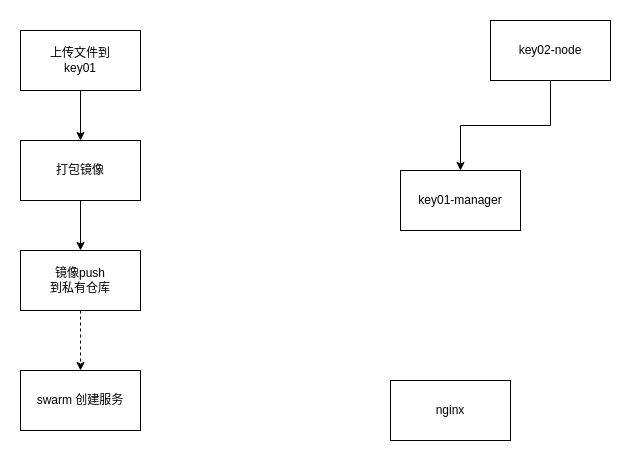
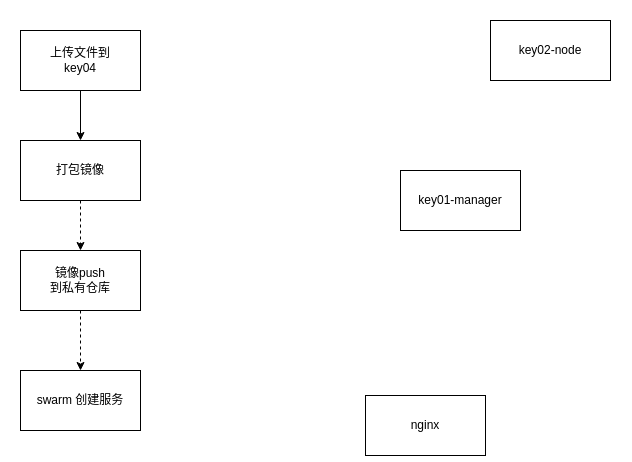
- <mxCell id="3" value="上传文件到&lt;br&gt;key01" style="rounded=0;whiteSpace=wrap;html=1;" vertex="1" parent="1"><mxGeometry x="20" y="30" width="120" height="60" as="geometry" /></mxCell>
+ <mxCell id="3" value="上传文件到&lt;br&gt;key04" style="rounded=0;whiteSpace=wrap;html=1;" vertex="1" parent="1"><mxGeometry x="20" y="30" width="120" height="60" as="geometry" /></mxCell>
- <mxCell id="9" style="edgeStyle=orthogonalEdgeStyle;rounded=0;orthogonalLoop=1;jettySize=auto;html=1;" edge="1" parent="1" source="10" target="11"><mxGeometry relative="1" as="geometry" /></mxCell>
- <mxCell id="4" value="" style="edgeStyle=orthogonalEdgeStyle;rounded=0;orthogonalLoop=1;jettySize=auto;html=1;" edge="1" parent="1" source="5" target="7"><mxGeometry relative="1" as="geometry" /></mxCell>
+ <mxCell id="4" value="" style="edgeStyle=orthogonalEdgeStyle;rounded=0;orthogonalLoop=1;jettySize=auto;html=1;dashed=1;" edge="1" parent="1" source="5" target="7"><mxGeometry relative="1" as="geometry" /></mxCell>
- <mxCell id="12" value="nginx" style="rounded=0;whiteSpace=wrap;html=1;" vertex="1" parent="1"><mxGeometry x="390" y="380" width="120" height="60" as="geometry" /></mxCell>
+ <mxCell id="12" value="nginx" style="rounded=0;whiteSpace=wrap;html=1;" vertex="1" parent="1"><mxGeometry x="365" y="395" width="120" height="60" as="geometry" /></mxCell>
